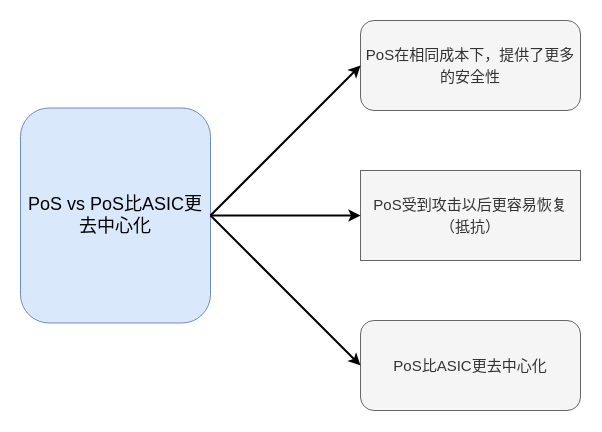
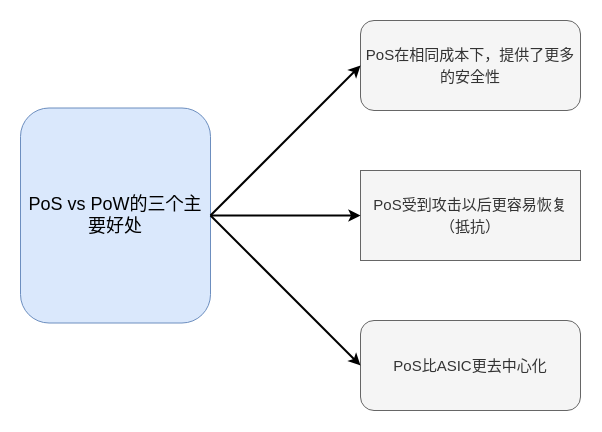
- <mxCell id="2" value="&lt;font style=&quot;font-size: 18px;&quot;&gt;PoS vs PoS比ASIC更去中心化&lt;/font&gt;" style="rounded=1;whiteSpace=wrap;html=1;fillColor=#dae8fc;strokeColor=#6c8ebf;" parent="1" vertex="1"><mxGeometry x="20" y="107.5" width="190" height="215" as="geometry" /></mxCell>
+ <mxCell id="2" value="&lt;font style=&quot;font-size: 18px;&quot;&gt;PoS vs PoW的三个主要好处&lt;/font&gt;" style="rounded=1;whiteSpace=wrap;html=1;fillColor=#dae8fc;strokeColor=#6c8ebf;" parent="1" vertex="1"><mxGeometry x="20" y="107.5" width="190" height="215" as="geometry" /></mxCell>
